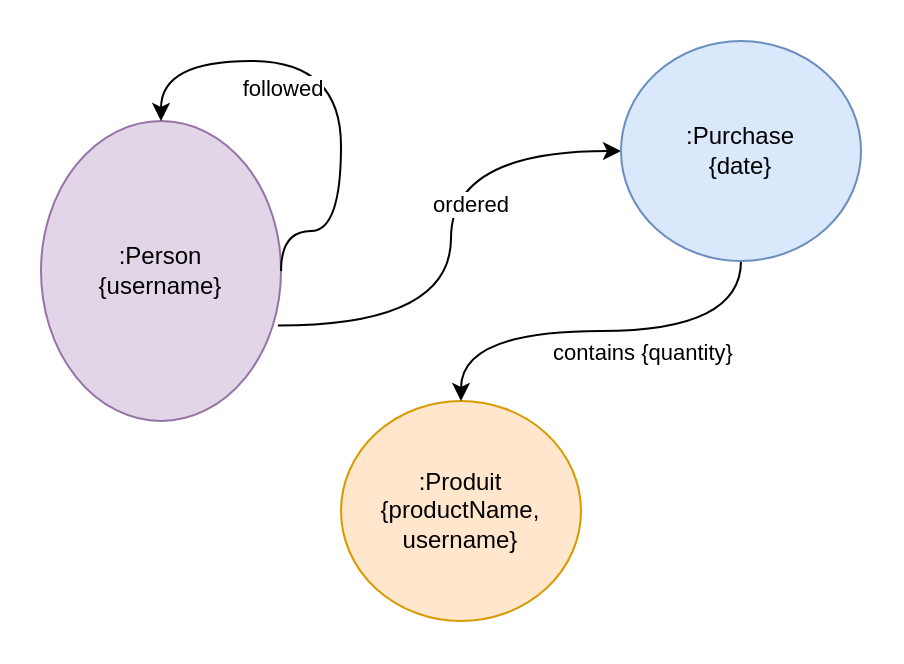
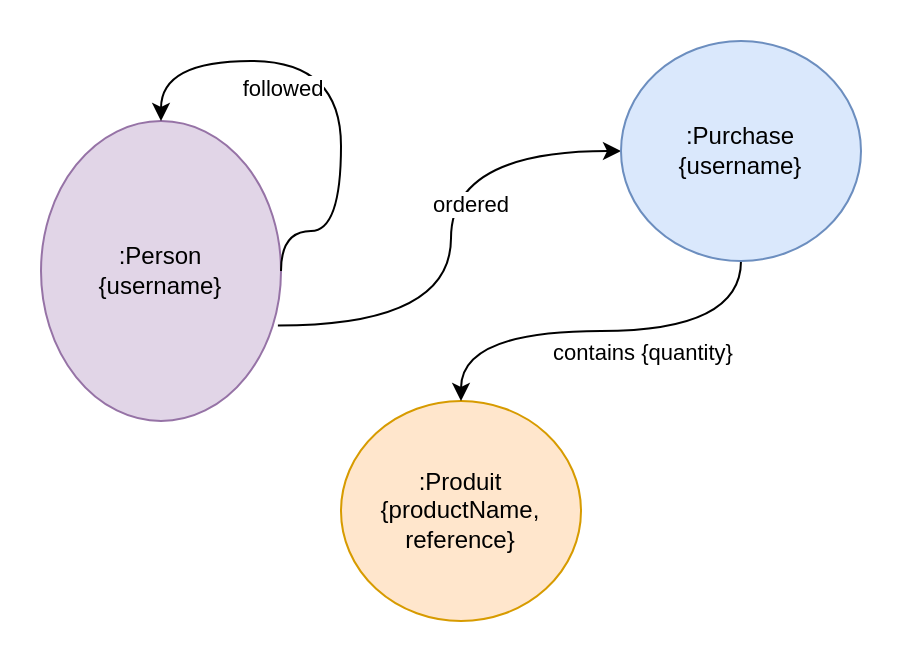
- <mxCell id="10" value=":Purchase&lt;br&gt;{date}" style="ellipse;whiteSpace=wrap;html=1;fillColor=#dae8fc;strokeColor=#6c8ebf;" vertex="1" parent="1"><mxGeometry x="310" y="20" width="120" height="110" as="geometry" /></mxCell>
+ <mxCell id="10" value=":Purchase&lt;br&gt;{username}" style="ellipse;whiteSpace=wrap;html=1;fillColor=#dae8fc;strokeColor=#6c8ebf;" vertex="1" parent="1"><mxGeometry x="310" y="20" width="120" height="110" as="geometry" /></mxCell>
- <mxCell id="7" value=":Produit&lt;br&gt;{productName,&lt;br&gt;username}" style="ellipse;whiteSpace=wrap;html=1;fillColor=#ffe6cc;strokeColor=#d79b00;" vertex="1" parent="1"><mxGeometry x="170" y="200" width="120" height="110" as="geometry" /></mxCell>
+ <mxCell id="7" value=":Produit&lt;br&gt;{productName,&lt;br&gt;reference}" style="ellipse;whiteSpace=wrap;html=1;fillColor=#ffe6cc;strokeColor=#d79b00;" vertex="1" parent="1"><mxGeometry x="170" y="200" width="120" height="110" as="geometry" /></mxCell>
